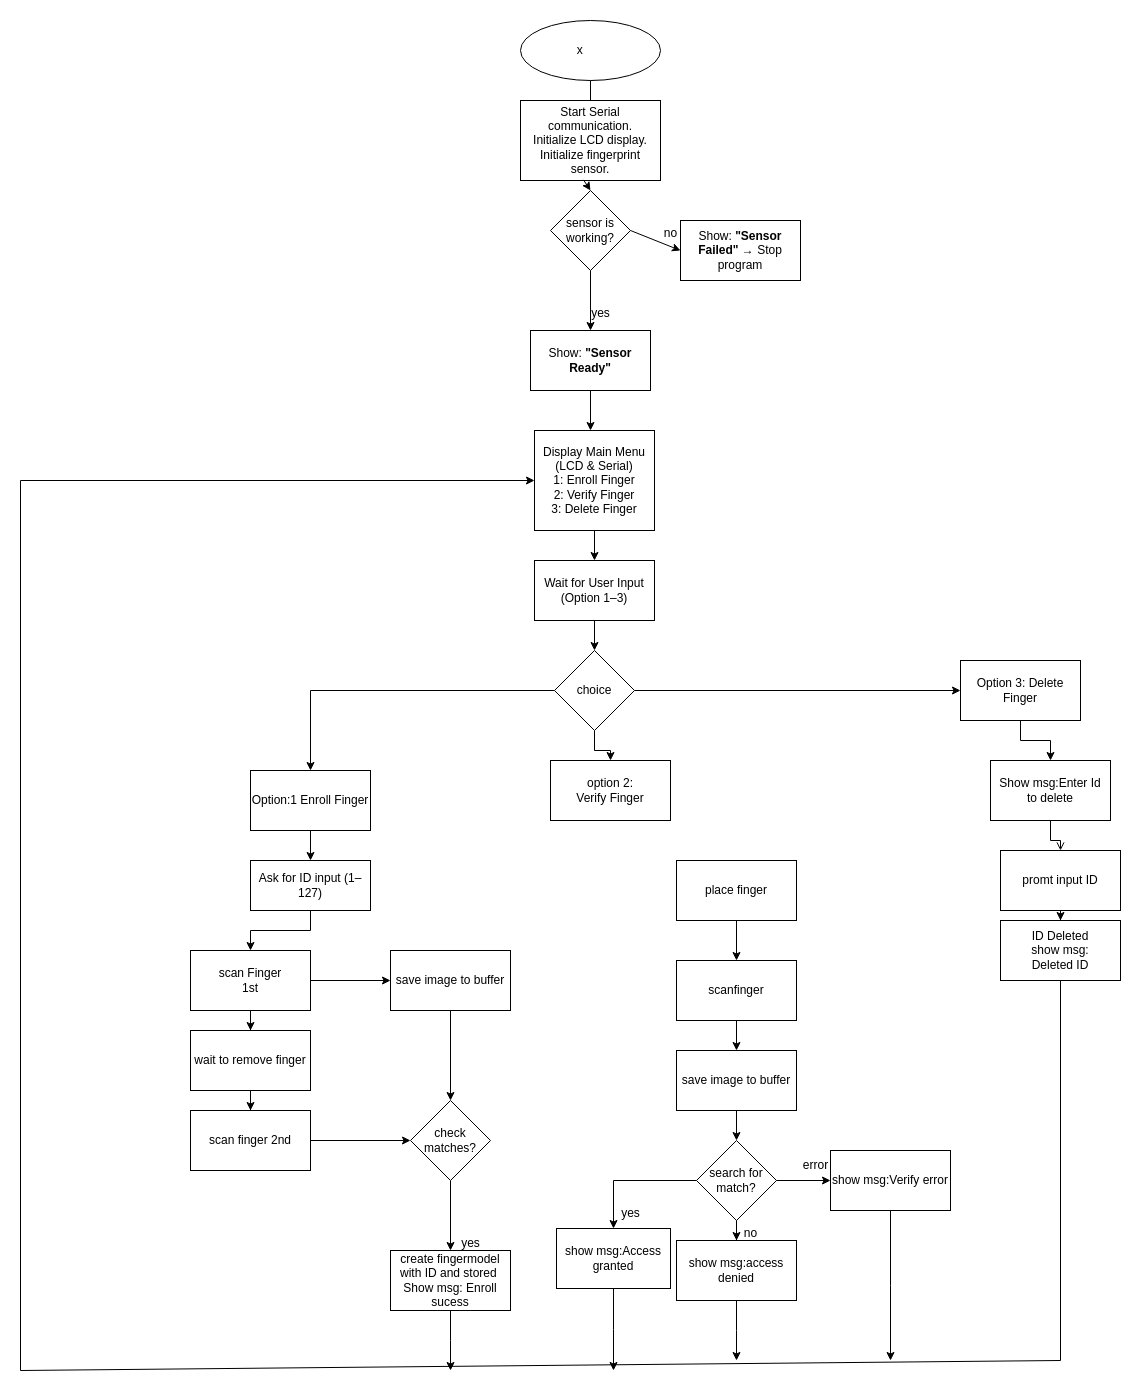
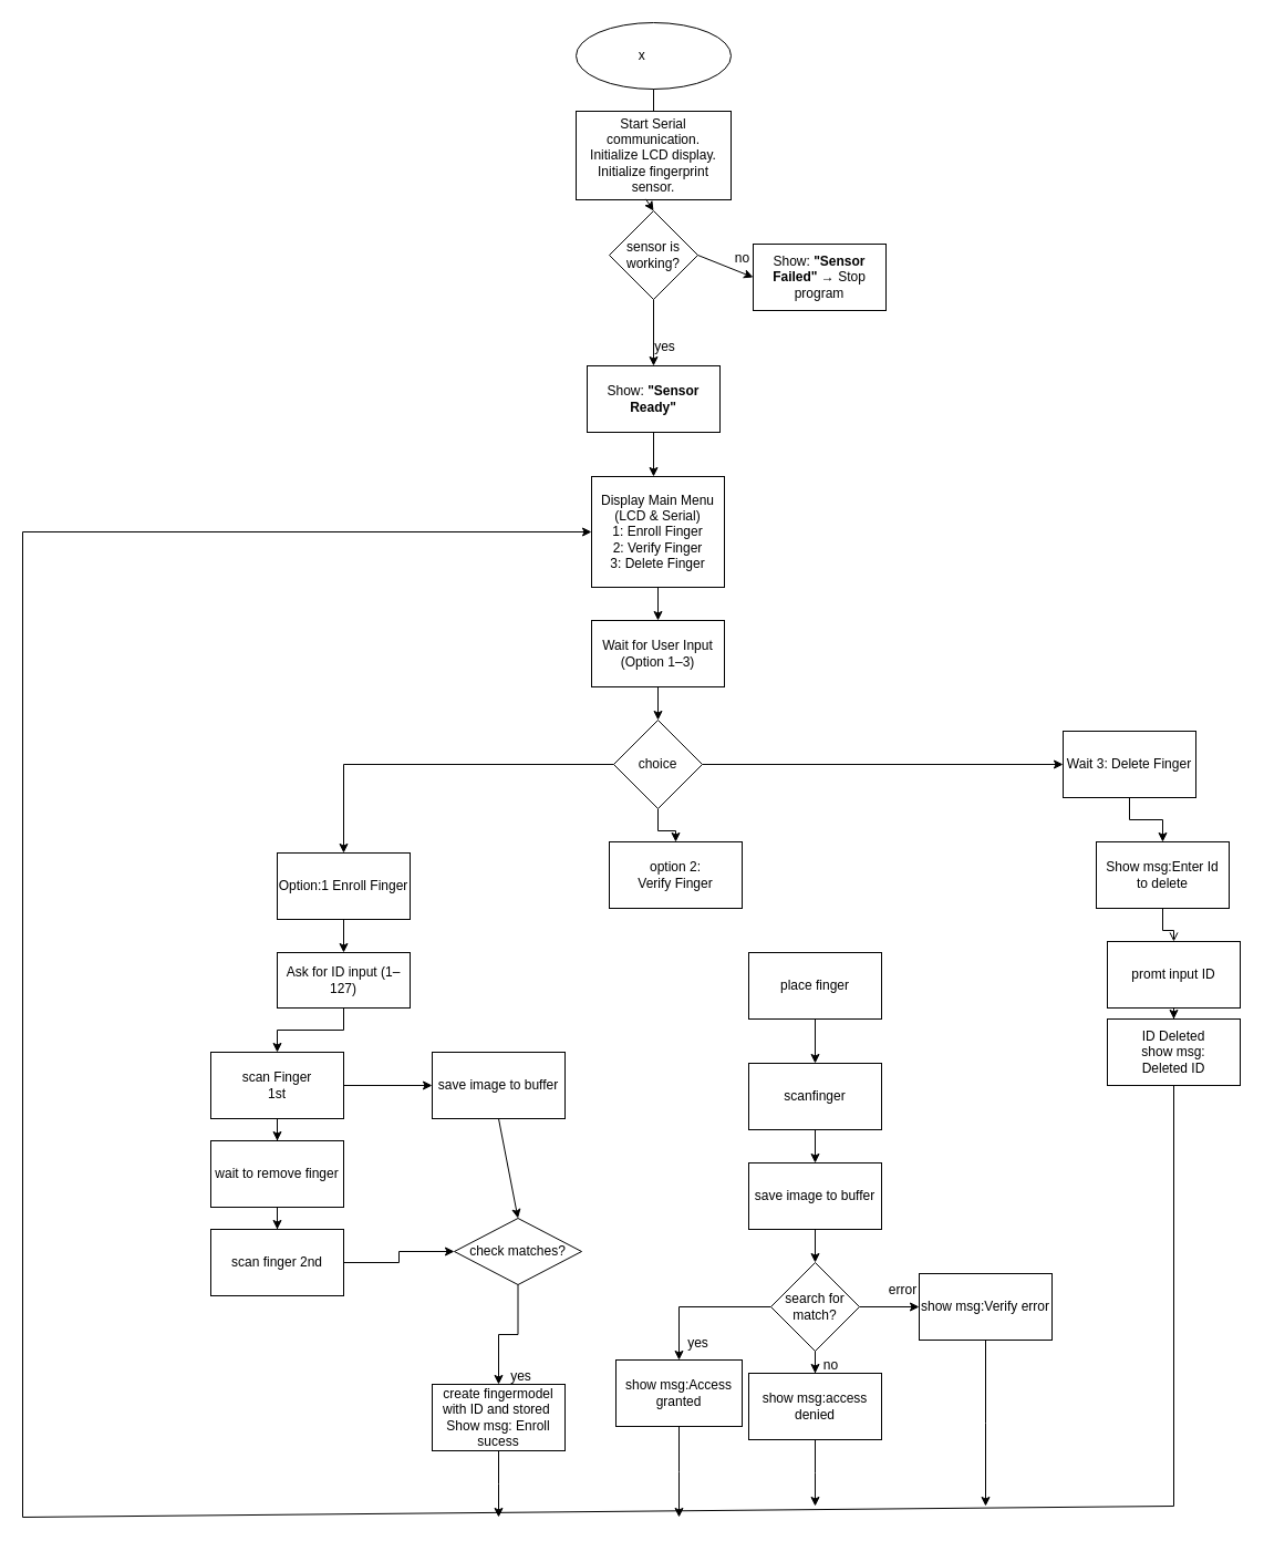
- <mxCell id="62" value="Option 3: Delete Finger" style="whiteSpace=wrap;html=1;" vertex="1" parent="1"><mxGeometry x="960" y="660" width="120" height="60" as="geometry" /></mxCell>
+ <mxCell id="62" value="Wait 3: Delete Finger" style="whiteSpace=wrap;html=1;" vertex="1" parent="1"><mxGeometry x="960" y="660" width="120" height="60" as="geometry" /></mxCell>
- <mxCell id="36" value="check matches?" style="rhombus;whiteSpace=wrap;html=1;" vertex="1" parent="1"><mxGeometry x="410" y="1100" width="80" height="80" as="geometry" /></mxCell>
+ <mxCell id="36" value="check matches?" style="rhombus;whiteSpace=wrap;html=1;" vertex="1" parent="1"><mxGeometry x="410" y="1100" width="115" height="60" as="geometry" /></mxCell>
